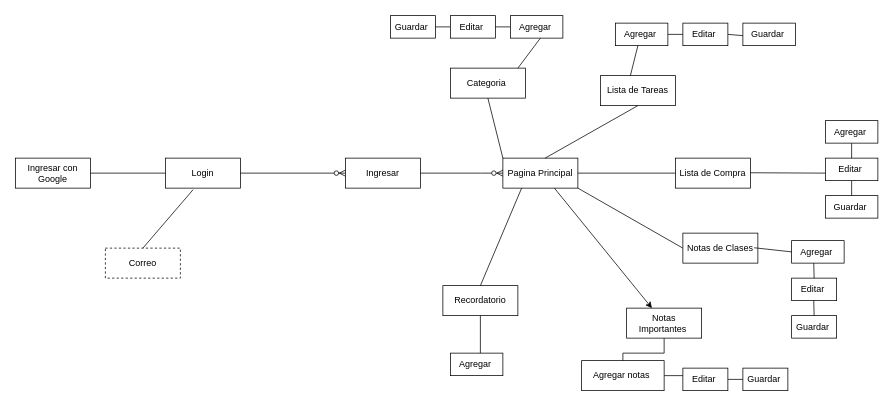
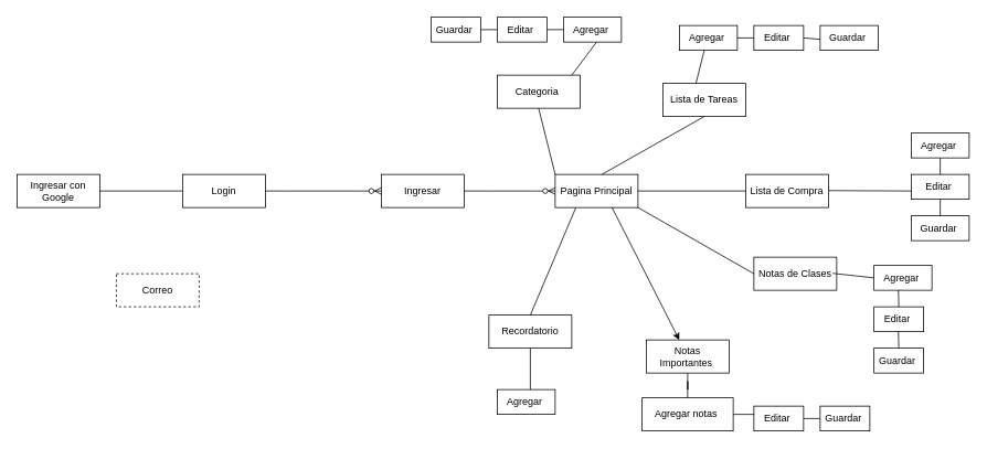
- <mxCell id="8" value="" style="endArrow=none;html=1;rounded=0;exitX=0.5;exitY=0;exitDx=0;exitDy=0;entryX=0.37;entryY=1.05;entryDx=0;entryDy=0;entryPerimeter=0;" parent="1" source="6" target="3" edge="1"><mxGeometry relative="1" as="geometry"><mxPoint x="180" y="290" as="sourcePoint" /><mxPoint x="340" y="290" as="targetPoint" /></mxGeometry></mxCell>
- <mxCell id="16" value="Notas Importantes&amp;nbsp;" style="whiteSpace=wrap;html=1;align=center;" parent="1" vertex="1"><mxGeometry x="835" y="410" width="100" height="40" as="geometry" /></mxCell>
+ <mxCell id="16" value="Notas Importantes&amp;nbsp;" style="whiteSpace=wrap;html=1;align=center;" parent="1" vertex="1"><mxGeometry x="780" y="410" width="100" height="40" as="geometry" /></mxCell>
